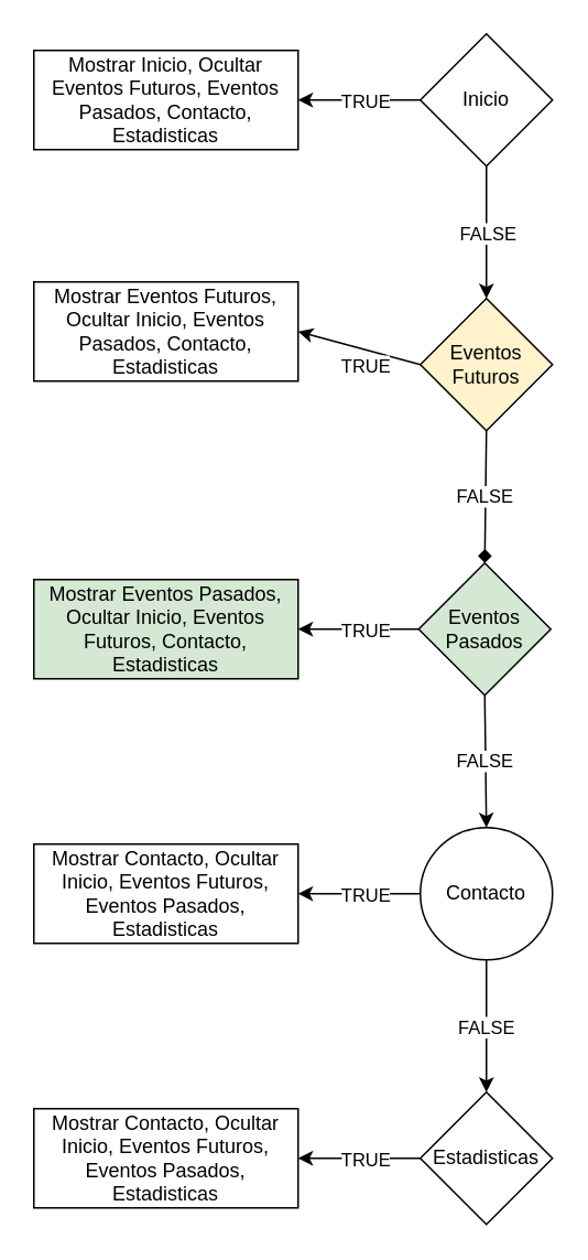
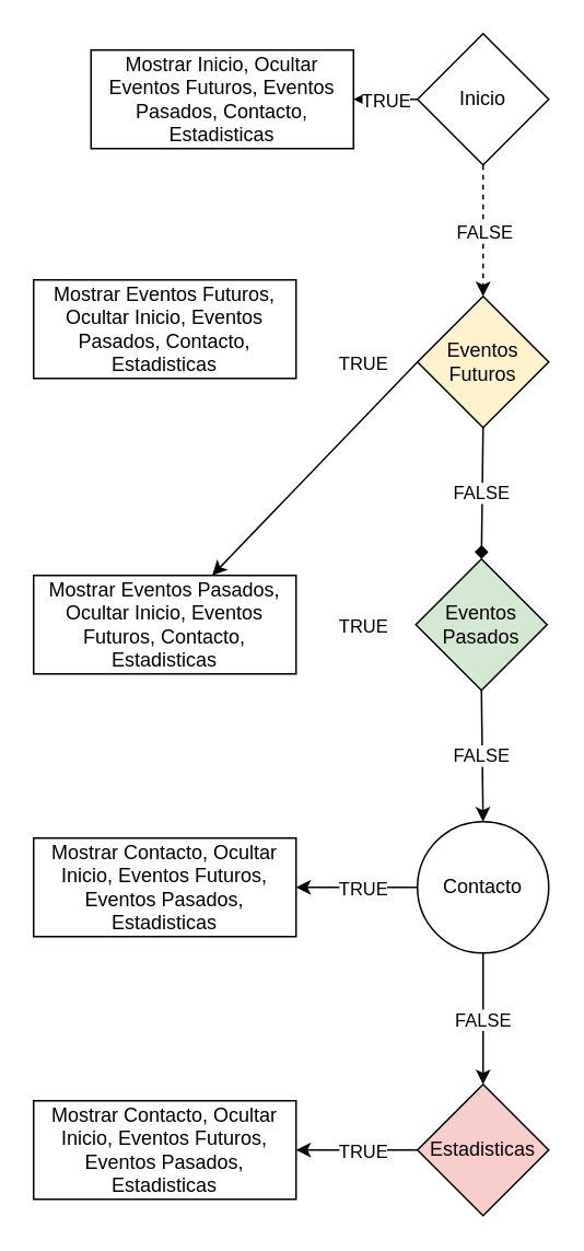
- <mxCell id="2" value="Mostrar Inicio, Ocultar Eventos Futuros, Eventos Pasados, Contacto, Estadisticas" style="rounded=0;whiteSpace=wrap;html=1;" vertex="1" parent="1"><mxGeometry x="20" y="30" width="160" height="60" as="geometry" /></mxCell>
+ <mxCell id="2" value="Mostrar Inicio, Ocultar Eventos Futuros, Eventos Pasados, Contacto, Estadisticas" style="rounded=0;whiteSpace=wrap;html=1;" vertex="1" parent="1"><mxGeometry x="55" y="30" width="160" height="60" as="geometry" /></mxCell>
- <mxCell id="3" style="edgeStyle=none;html=1;exitX=0.5;exitY=1;exitDx=0;exitDy=0;" edge="1" parent="1" source="7" target="11"><mxGeometry relative="1" as="geometry" /></mxCell>
+ <mxCell id="3" style="edgeStyle=none;html=1;exitX=0.5;exitY=1;exitDx=0;exitDy=0;dashed=1;" edge="1" parent="1" source="7" target="11"><mxGeometry relative="1" as="geometry" /></mxCell>
- <mxCell id="10" style="edgeStyle=none;html=1;exitX=0;exitY=0.5;exitDx=0;exitDy=0;entryX=1;entryY=0.5;entryDx=0;entryDy=0;" edge="1" parent="1" source="11" target="22"><mxGeometry relative="1" as="geometry" /></mxCell>
+ <mxCell id="10" style="edgeStyle=none;html=1;exitX=0;exitY=0.5;exitDx=0;exitDy=0;" edge="1" parent="1" source="11" target="24"><mxGeometry relative="1" as="geometry" /></mxCell>
- <mxCell id="24" value="Mostrar Eventos Pasados, Ocultar Inicio, Eventos Futuros, Contacto, Estadisticas" style="rounded=0;whiteSpace=wrap;html=1;fillColor=#d5e8d4;" vertex="1" parent="1"><mxGeometry x="20" y="350" width="160" height="60" as="geometry" /></mxCell>
+ <mxCell id="24" value="Mostrar Eventos Pasados, Ocultar Inicio, Eventos Futuros, Contacto, Estadisticas" style="rounded=0;whiteSpace=wrap;html=1;" vertex="1" parent="1"><mxGeometry x="20" y="350" width="160" height="60" as="geometry" /></mxCell>
- <mxCell id="14" style="edgeStyle=none;html=1;exitX=0;exitY=0.5;exitDx=0;exitDy=0;entryX=1;entryY=0.5;entryDx=0;entryDy=0;" edge="1" parent="1" source="15" target="24"><mxGeometry relative="1" as="geometry" /></mxCell>
- <mxCell id="21" value="Estadisticas" style="rhombus;whiteSpace=wrap;html=1;" vertex="1" parent="1"><mxGeometry x="254" y="660" width="80" height="80" as="geometry" /></mxCell>
+ <mxCell id="21" value="Estadisticas" style="rhombus;whiteSpace=wrap;html=1;fillColor=#f8cecc;" vertex="1" parent="1"><mxGeometry x="254" y="660" width="80" height="80" as="geometry" /></mxCell>
